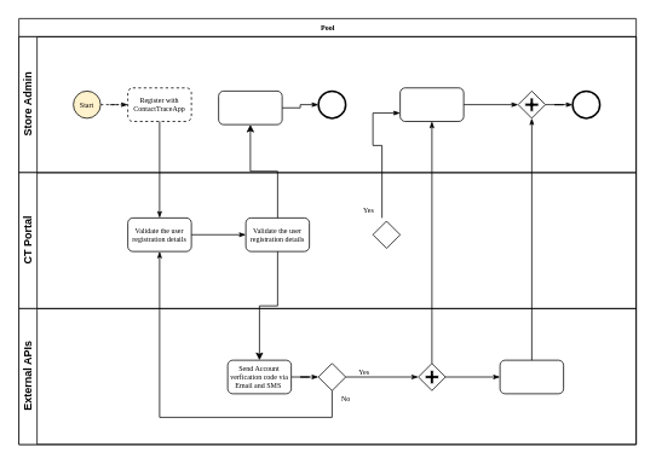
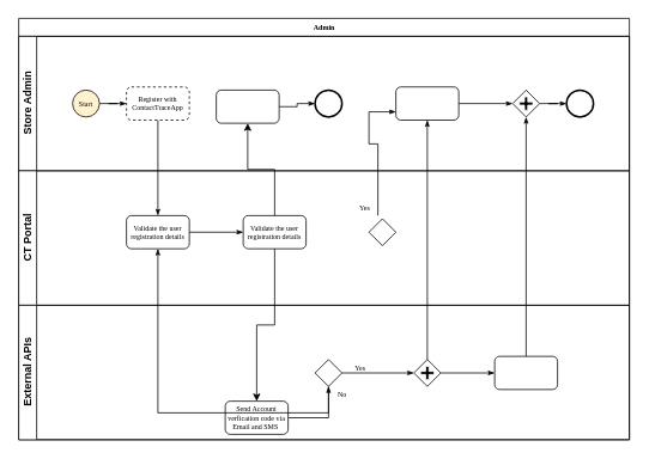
- <mxCell id="2" value="Pool" style="swimlane;html=1;childLayout=stackLayout;horizontal=1;startSize=20;horizontalStack=0;rounded=0;shadow=0;labelBackgroundColor=none;strokeWidth=1;fontFamily=Verdana;fontSize=8;align=center;" parent="1" vertex="1"><mxGeometry x="20" y="20" width="680" height="470" as="geometry" /></mxCell>
+ <mxCell id="2" value="Admin" style="swimlane;html=1;childLayout=stackLayout;horizontal=1;startSize=20;horizontalStack=0;rounded=0;shadow=0;labelBackgroundColor=none;strokeWidth=1;fontFamily=Verdana;fontSize=8;align=center;" parent="1" vertex="1"><mxGeometry x="20" y="20" width="680" height="470" as="geometry" /></mxCell>
- <mxCell id="4" style="edgeStyle=orthogonalEdgeStyle;rounded=0;html=1;labelBackgroundColor=none;startArrow=none;startFill=0;startSize=5;endArrow=classicThin;endFill=1;endSize=5;jettySize=auto;orthogonalLoop=1;strokeWidth=1;fontFamily=Verdana;fontSize=8;dashed=1;" parent="3" source="5" target="6" edge="1"><mxGeometry relative="1" as="geometry" /></mxCell>
+ <mxCell id="4" style="edgeStyle=orthogonalEdgeStyle;rounded=0;html=1;labelBackgroundColor=none;startArrow=none;startFill=0;startSize=5;endArrow=classicThin;endFill=1;endSize=5;jettySize=auto;orthogonalLoop=1;strokeWidth=1;fontFamily=Verdana;fontSize=8" parent="3" source="5" target="6" edge="1"><mxGeometry relative="1" as="geometry" /></mxCell>
- <mxCell id="22" value="Send Account verfication code via Email and SMS&amp;nbsp;" style="rounded=1;whiteSpace=wrap;html=1;shadow=0;labelBackgroundColor=none;strokeWidth=1;fontFamily=Verdana;fontSize=8;align=center;" parent="20" vertex="1"><mxGeometry x="230" y="57.0" width="70" height="37" as="geometry" /></mxCell>
+ <mxCell id="22" value="Send Account verfication code via Email and SMS&amp;nbsp;" style="rounded=1;whiteSpace=wrap;html=1;shadow=0;labelBackgroundColor=none;strokeWidth=1;fontFamily=Verdana;fontSize=8;align=center;" parent="20" vertex="1"><mxGeometry x="230" y="107" width="70" height="37" as="geometry" /></mxCell>
